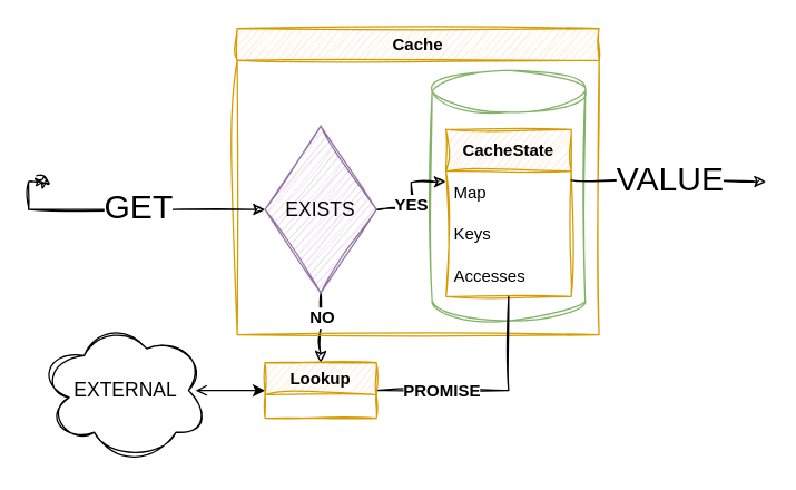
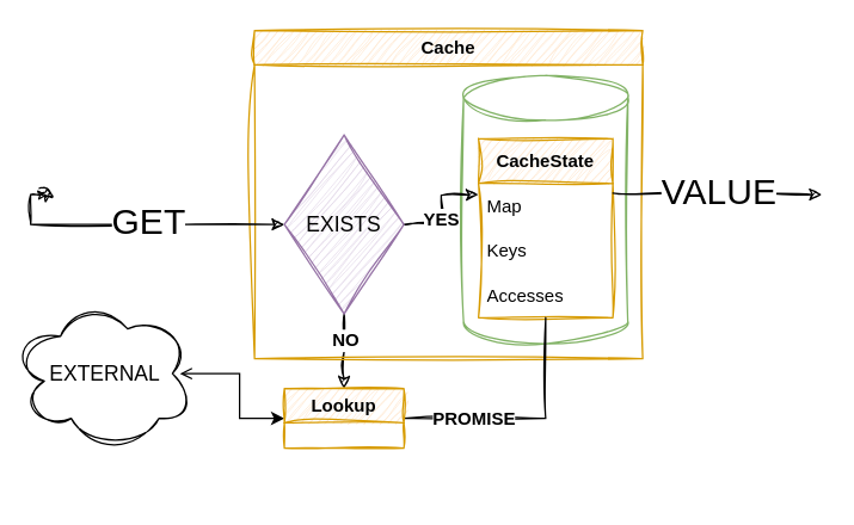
- <mxCell id="2" value="EXTERNAL" style="ellipse;shape=cloud;whiteSpace=wrap;html=1;fontSize=14;shadow=0;sketch=1;curveFitting=1;jiggle=2;" parent="1" vertex="1"><mxGeometry x="30" y="230" width="120" height="100" as="geometry" /></mxCell>
+ <mxCell id="2" value="EXTERNAL" style="ellipse;shape=cloud;whiteSpace=wrap;html=1;fontSize=14;shadow=0;sketch=1;curveFitting=1;jiggle=2;" parent="1" vertex="1"><mxGeometry x="10" y="200" width="120" height="100" as="geometry" /></mxCell>
